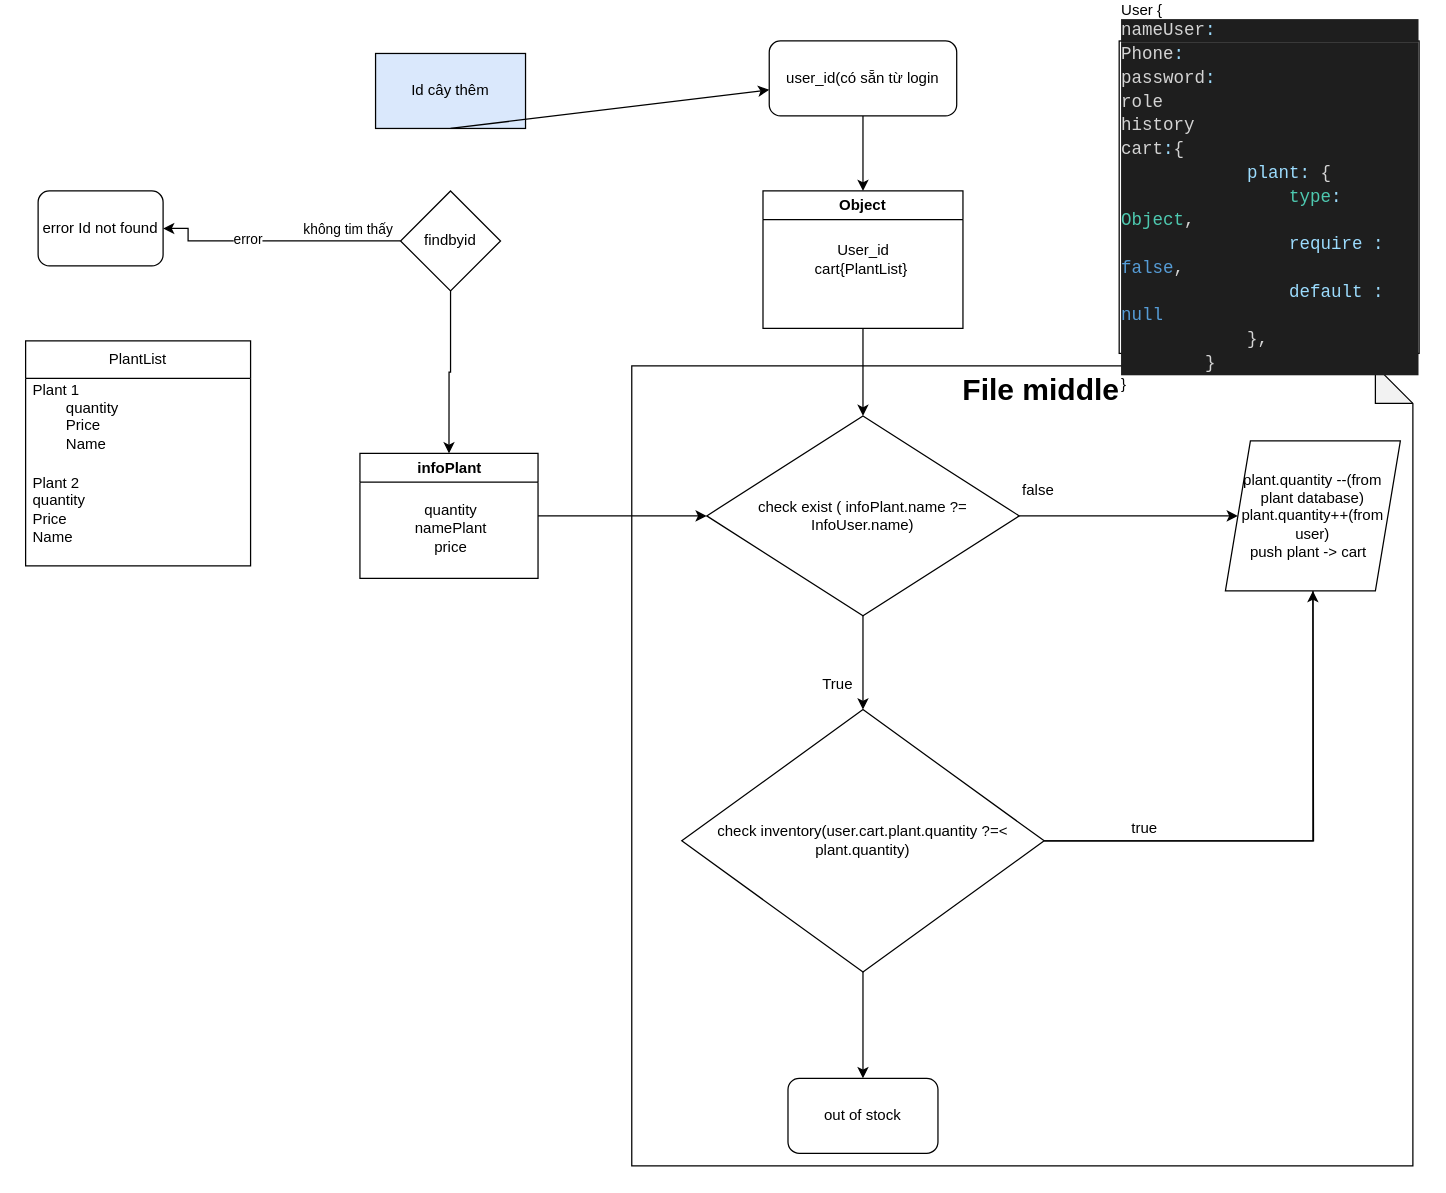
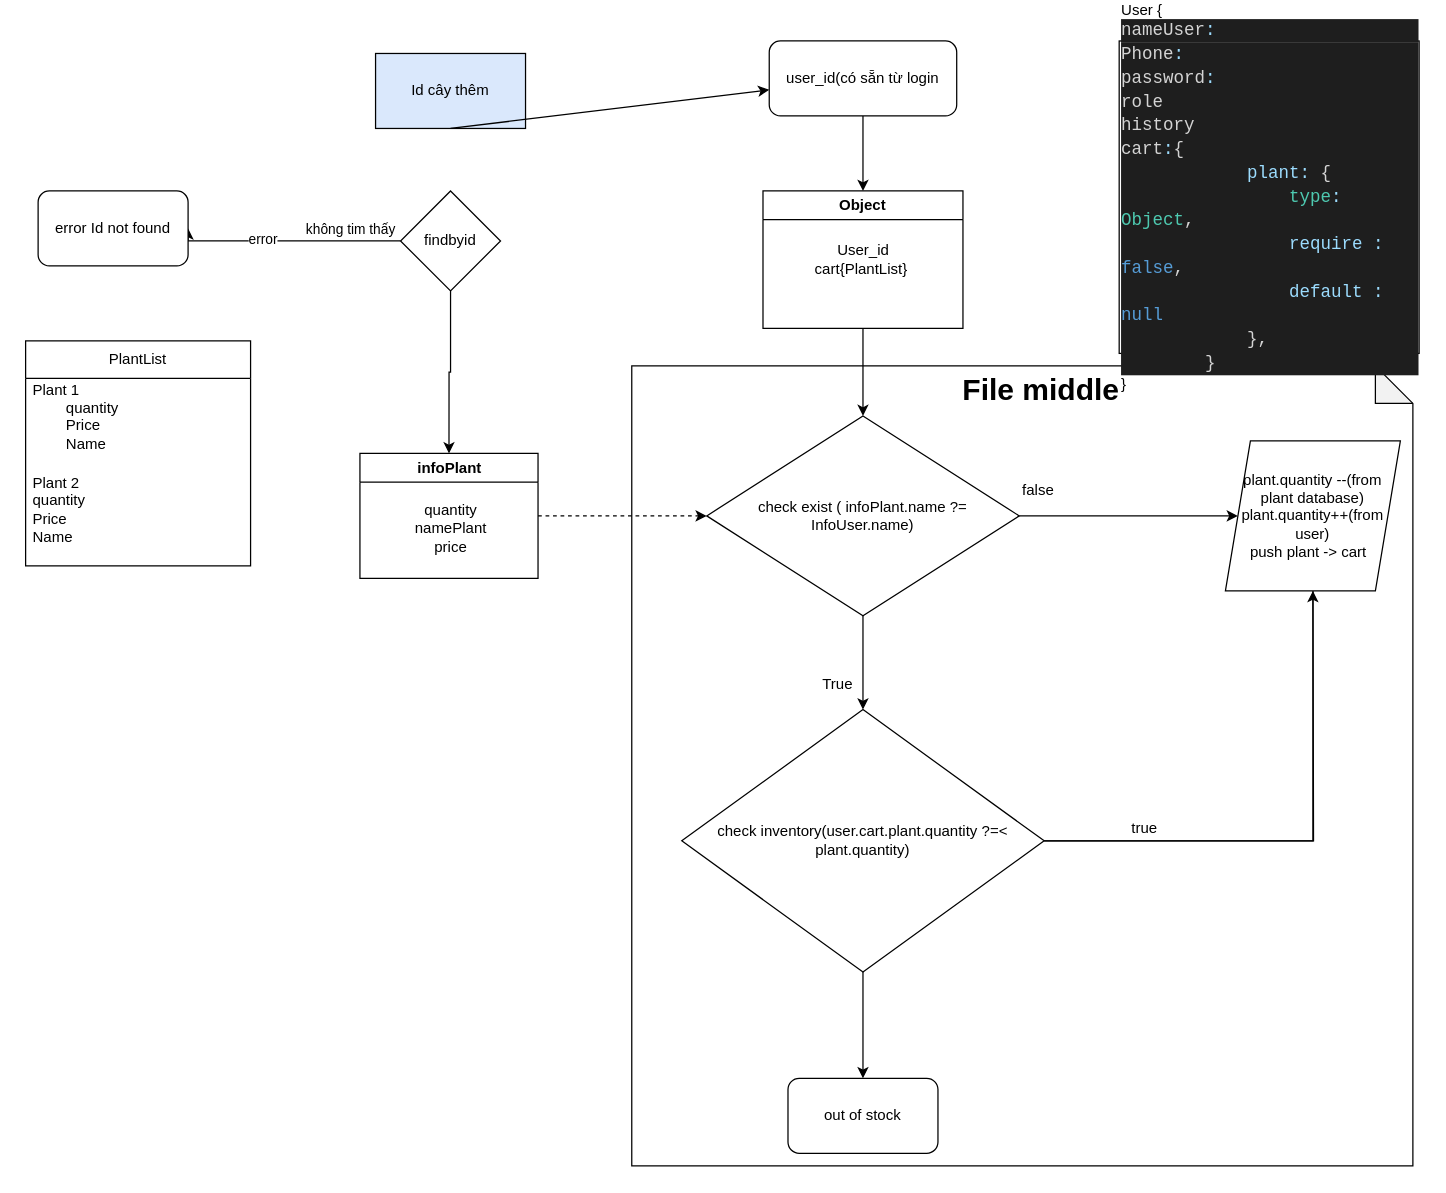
- <mxCell id="32" value="error Id not found" style="rounded=1;whiteSpace=wrap;html=1;" vertex="1" parent="1"><mxGeometry x="30" y="140" width="100" height="60" as="geometry" /></mxCell>
+ <mxCell id="32" value="error Id not found" style="rounded=1;whiteSpace=wrap;html=1;" vertex="1" parent="1"><mxGeometry x="30" y="140" width="120" height="60" as="geometry" /></mxCell>
- <mxCell id="9" style="edgeStyle=orthogonalEdgeStyle;rounded=0;orthogonalLoop=1;jettySize=auto;html=1;entryX=0;entryY=0.5;entryDx=0;entryDy=0;" edge="1" parent="1" source="10" target="28"><mxGeometry relative="1" as="geometry" /></mxCell>
+ <mxCell id="9" style="edgeStyle=orthogonalEdgeStyle;rounded=0;orthogonalLoop=1;jettySize=auto;html=1;entryX=0;entryY=0.5;entryDx=0;entryDy=0;dashed=1;" edge="1" parent="1" source="10" target="28"><mxGeometry relative="1" as="geometry" /></mxCell>
